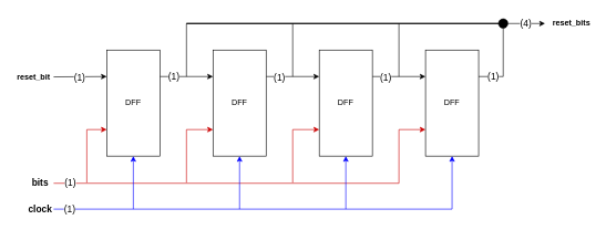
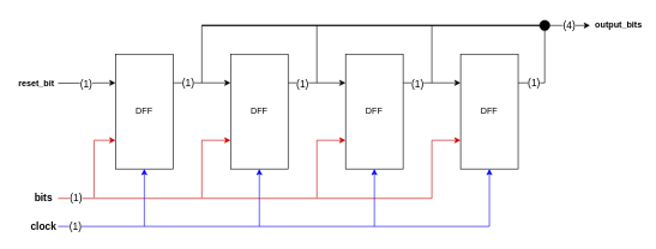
- <mxCell id="16" value="reset_bits" style="text;html=1;strokeColor=none;fillColor=none;align=center;verticalAlign=middle;whiteSpace=wrap;rounded=0;fontStyle=1" vertex="1" parent="1"><mxGeometry x="830" y="20" width="60" height="30" as="geometry" /></mxCell>
+ <mxCell id="16" value="output_bits" style="text;html=1;strokeColor=none;fillColor=none;align=center;verticalAlign=middle;whiteSpace=wrap;rounded=0;fontStyle=1" vertex="1" parent="1"><mxGeometry x="830" y="20" width="60" height="30" as="geometry" /></mxCell>
